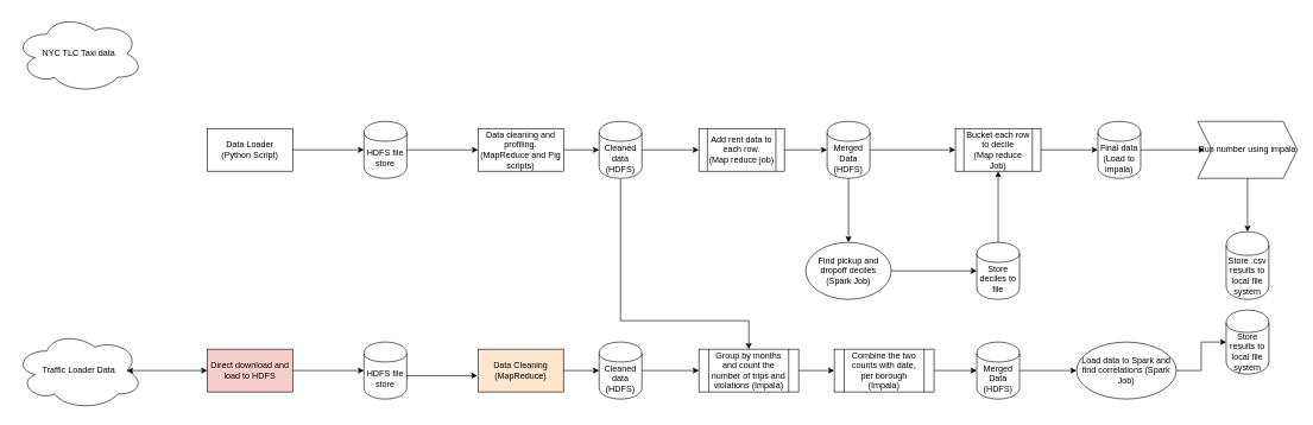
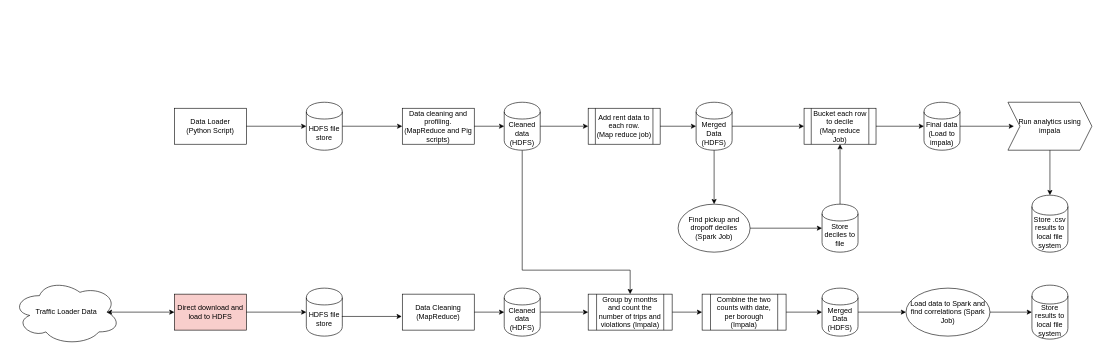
- <mxCell id="2" value="NYC TLC Taxi data" style="ellipse;shape=cloud;whiteSpace=wrap;html=1;" parent="1" vertex="1"><mxGeometry x="20" y="20" width="180" height="110" as="geometry" /></mxCell>
- <mxCell id="24" value="Run number using impala" style="shape=step;perimeter=stepPerimeter;whiteSpace=wrap;html=1;fixedSize=1;" parent="1" vertex="1"><mxGeometry x="1680" y="170" width="140" height="80" as="geometry" /></mxCell>
+ <mxCell id="24" value="Run analytics using impala" style="shape=step;perimeter=stepPerimeter;whiteSpace=wrap;html=1;fixedSize=1;" parent="1" vertex="1"><mxGeometry x="1680" y="170" width="140" height="80" as="geometry" /></mxCell>
- <mxCell id="46" value="Store results to local file system" style="shape=cylinder;whiteSpace=wrap;html=1;boundedLbl=1;backgroundOutline=1;" vertex="1" parent="1"><mxGeometry x="1720" y="435" width="60" height="90" as="geometry" /></mxCell>
+ <mxCell id="46" value="Store results to local file system" style="shape=cylinder;whiteSpace=wrap;html=1;boundedLbl=1;backgroundOutline=1;" vertex="1" parent="1"><mxGeometry x="1720" y="475" width="60" height="90" as="geometry" /></mxCell>
- <mxCell id="33" value="&lt;div&gt;Data Cleaning (MapReduce)&lt;/div&gt;" style="rounded=0;whiteSpace=wrap;html=1;fillColor=#ffe6cc;" vertex="1" parent="1"><mxGeometry x="670" y="490" width="120" height="60" as="geometry" /></mxCell>
+ <mxCell id="33" value="&lt;div&gt;Data Cleaning (MapReduce)&lt;/div&gt;" style="rounded=0;whiteSpace=wrap;html=1;" vertex="1" parent="1"><mxGeometry x="670" y="490" width="120" height="60" as="geometry" /></mxCell>
